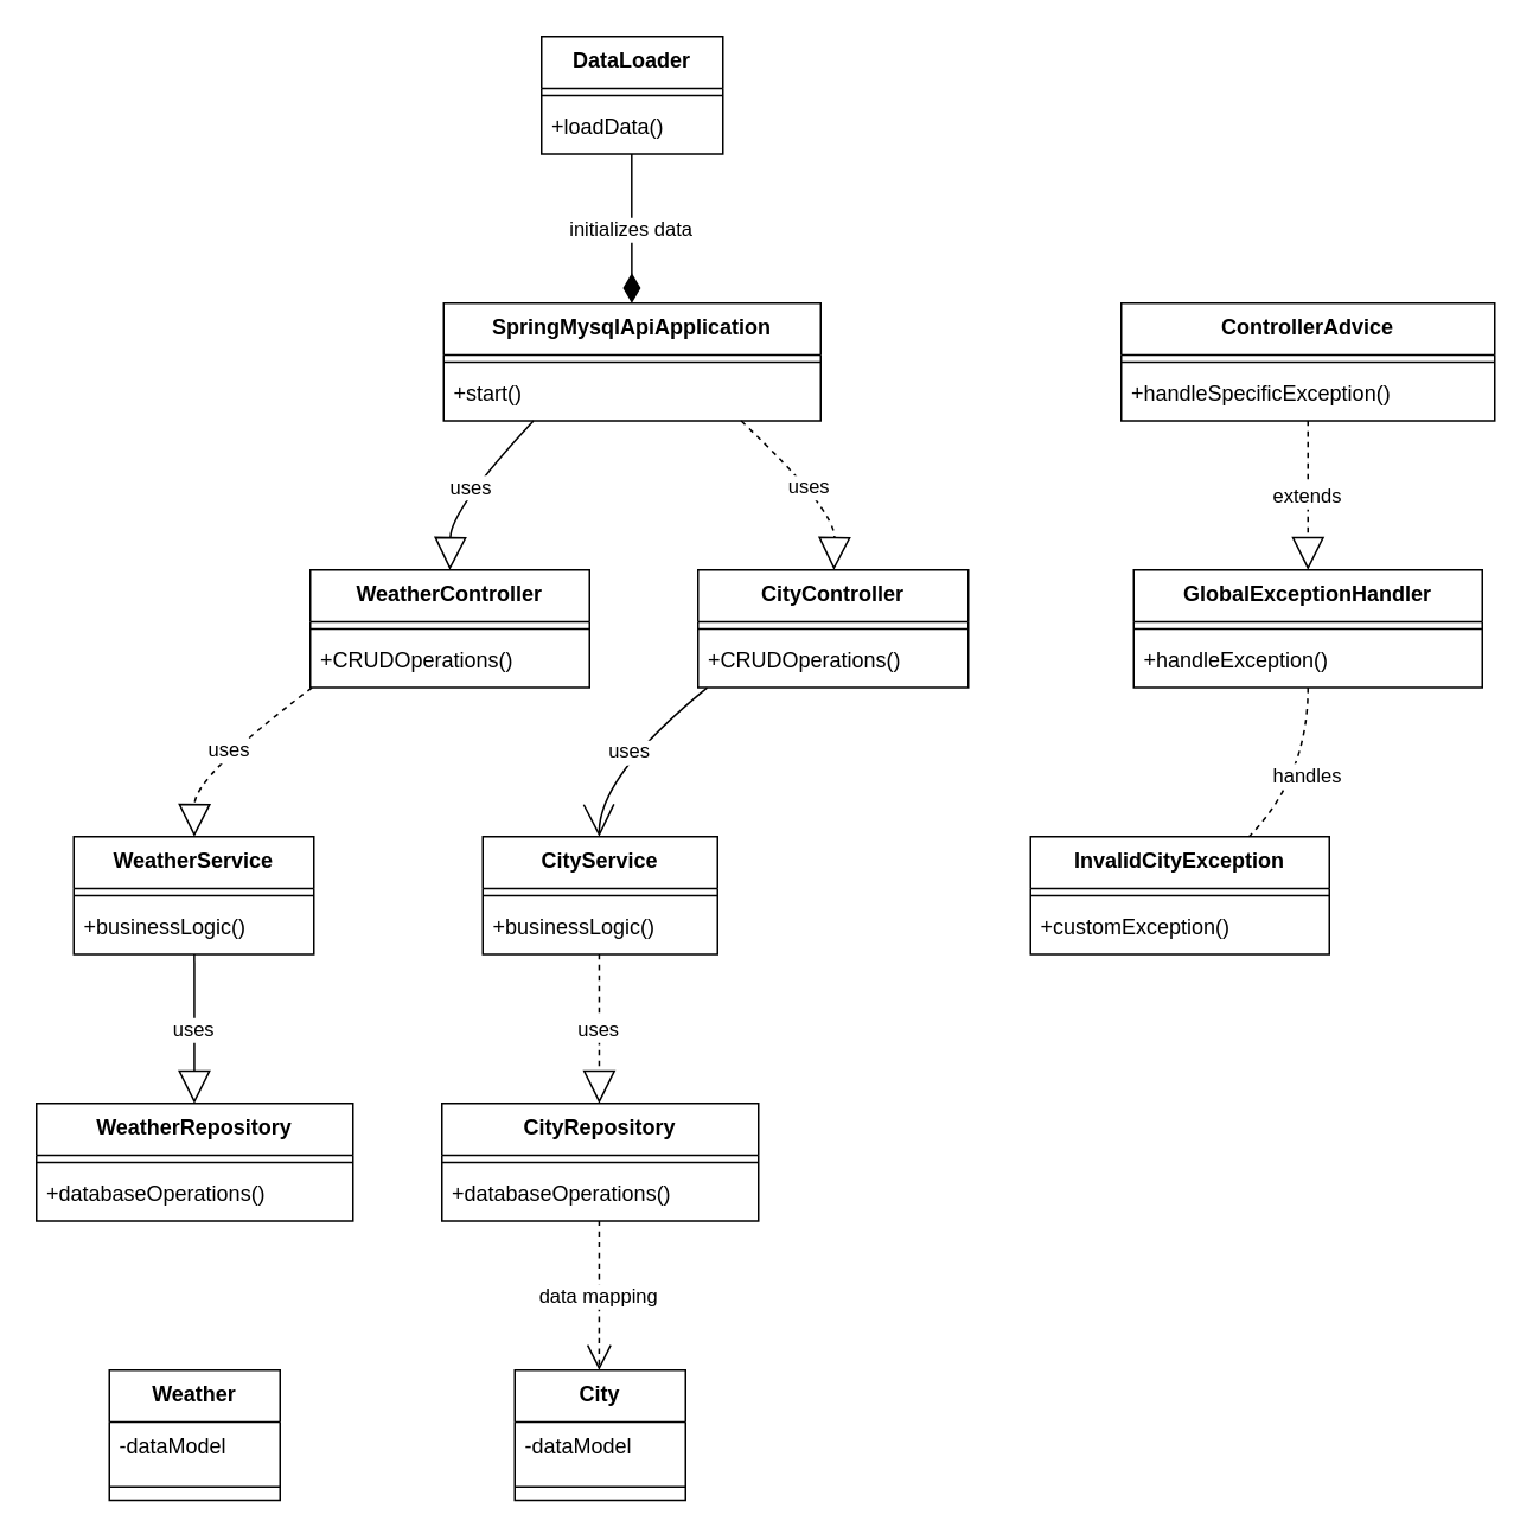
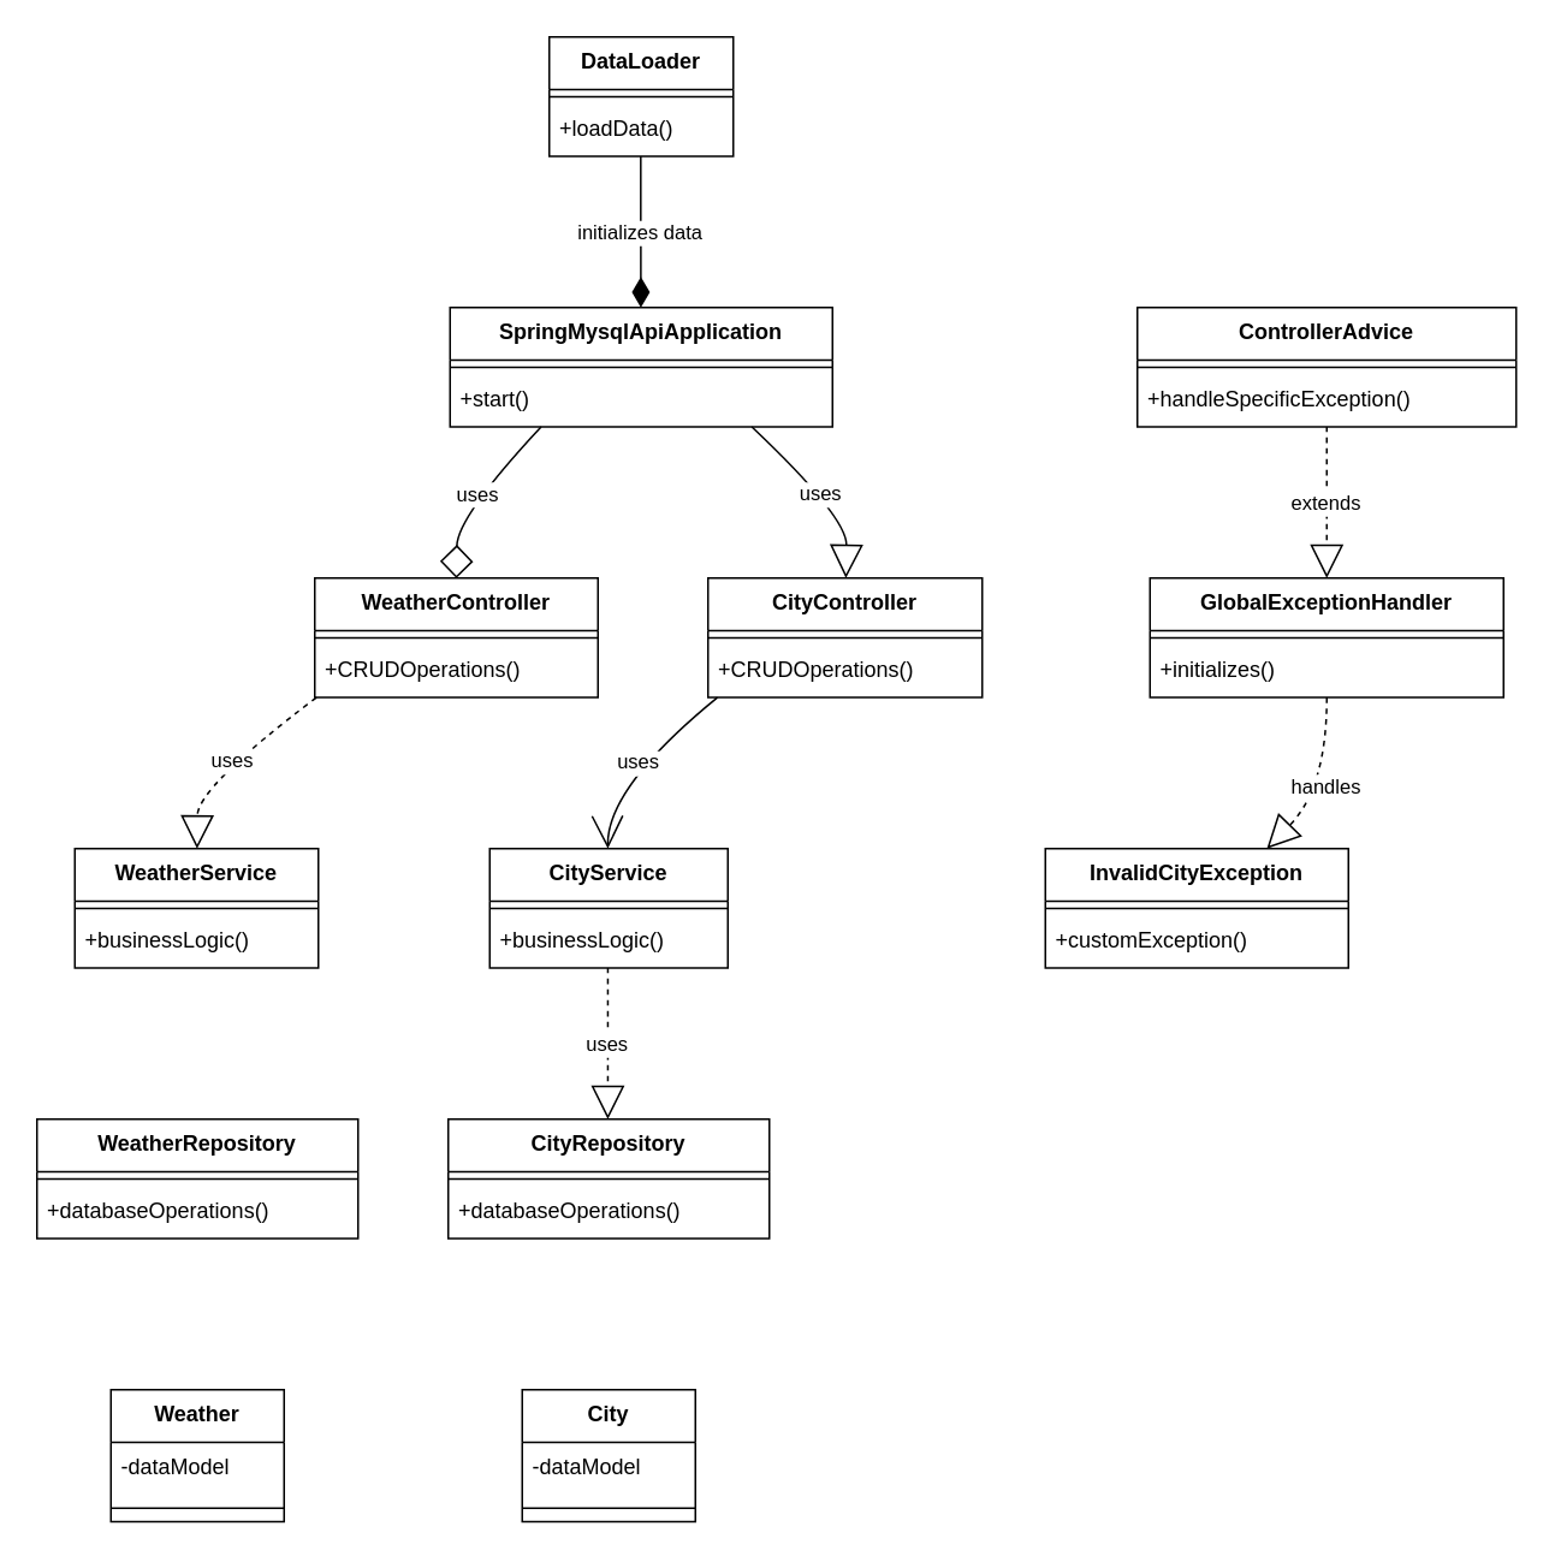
- <mxCell id="42" value="uses" style="curved=1;startArrow=none;endArrow=block;endSize=16;endFill=0;exitX=0.789;exitY=1;entryX=0.503;entryY=0;rounded=0;dashed=1;" edge="1" parent="1" source="2" target="8"><mxGeometry relative="1" as="geometry"><Array as="points"><mxPoint x="469" y="286" /></Array></mxGeometry></mxCell>
+ <mxCell id="42" value="uses" style="curved=1;startArrow=none;endArrow=block;endSize=16;endFill=0;exitX=0.789;exitY=1;entryX=0.503;entryY=0;rounded=0;" edge="1" parent="1" source="2" target="8"><mxGeometry relative="1" as="geometry"><Array as="points"><mxPoint x="469" y="286" /></Array></mxGeometry></mxCell>
- <mxCell id="41" value="uses" style="curved=1;startArrow=none;endArrow=block;endSize=16;endFill=0;exitX=0.238;exitY=1;entryX=0.5;entryY=0;rounded=0;" edge="1" parent="1" source="2" target="5"><mxGeometry relative="1" as="geometry"><Array as="points"><mxPoint x="253" y="286" /></Array></mxGeometry></mxCell>
+ <mxCell id="41" value="uses" style="curved=1;startArrow=none;endArrow=diamond;endSize=16;endFill=0;exitX=0.238;exitY=1;entryX=0.5;entryY=0;rounded=0;" edge="1" parent="1" source="2" target="5"><mxGeometry relative="1" as="geometry"><Array as="points"><mxPoint x="253" y="286" /></Array></mxGeometry></mxCell>
- <mxCell id="34" value="+handleException()" style="text;strokeColor=none;fillColor=none;align=left;verticalAlign=top;spacingLeft=4;spacingRight=4;overflow=hidden;rotatable=0;points=[[0,0.5],[1,0.5]];portConstraint=eastwest;" vertex="1" parent="32"><mxGeometry y="37.2" width="196" height="29" as="geometry" /></mxCell>
+ <mxCell id="34" value="+initializes()" style="text;strokeColor=none;fillColor=none;align=left;verticalAlign=top;spacingLeft=4;spacingRight=4;overflow=hidden;rotatable=0;points=[[0,0.5],[1,0.5]];portConstraint=eastwest;" vertex="1" parent="32"><mxGeometry y="37.2" width="196" height="29" as="geometry" /></mxCell>
- <mxCell id="48" value="handles" style="curved=1;dashed=1;startArrow=none;endArrow=none;endSize=16;endFill=0;exitX=0.5;exitY=1;entryX=0.731;entryY=0;rounded=0;" edge="1" parent="1" source="32" target="29"><mxGeometry relative="1" as="geometry"><Array as="points"><mxPoint x="735" y="436" /></Array></mxGeometry></mxCell>
+ <mxCell id="48" value="handles" style="curved=1;dashed=1;startArrow=none;endArrow=block;endSize=16;endFill=0;exitX=0.5;exitY=1;entryX=0.731;entryY=0;rounded=0;" edge="1" parent="1" source="32" target="29"><mxGeometry relative="1" as="geometry"><Array as="points"><mxPoint x="735" y="436" /></Array></mxGeometry></mxCell>
- <mxCell id="45" value="uses" style="curved=1;startArrow=none;endArrow=block;endSize=16;endFill=0;exitX=0.502;exitY=1;entryX=0.499;entryY=0;rounded=0;" edge="1" parent="1" source="11" target="17"><mxGeometry relative="1" as="geometry"><Array as="points" /></mxGeometry></mxCell>
- <mxCell id="47" value="data mapping" style="curved=1;dashed=1;startArrow=none;endArrow=open;endSize=12;exitX=0.497;exitY=1;entryX=0.494;entryY=0;rounded=0;" edge="1" parent="1" source="20" target="26"><mxGeometry relative="1" as="geometry"><Array as="points" /></mxGeometry></mxCell>
